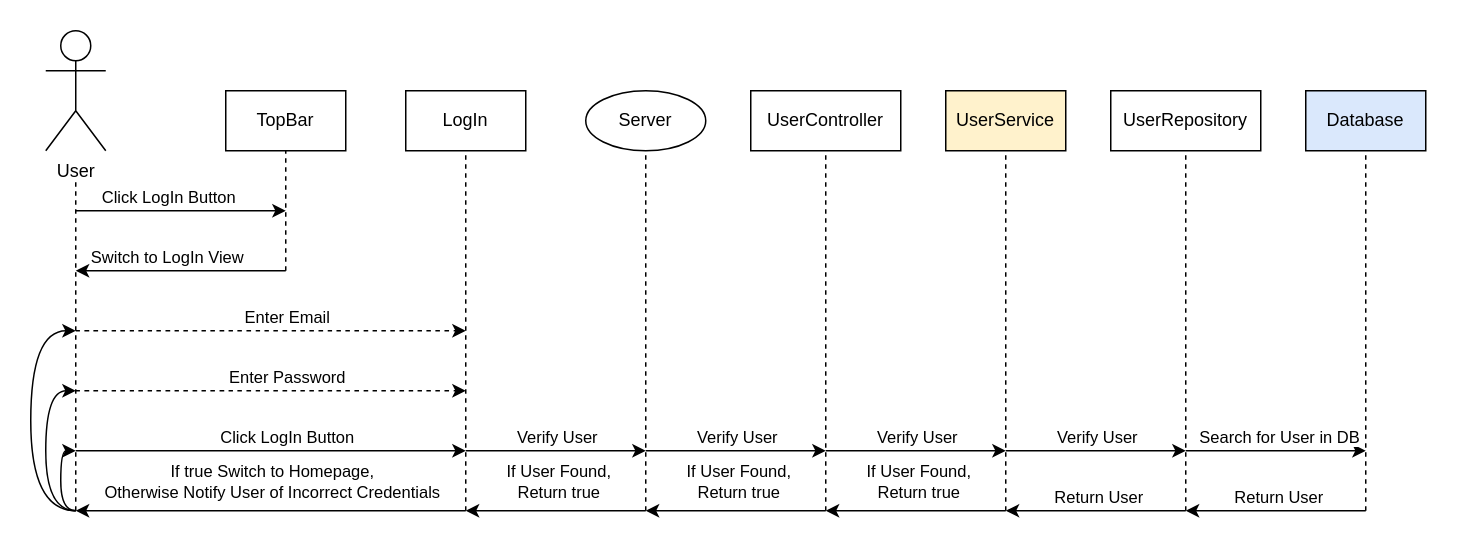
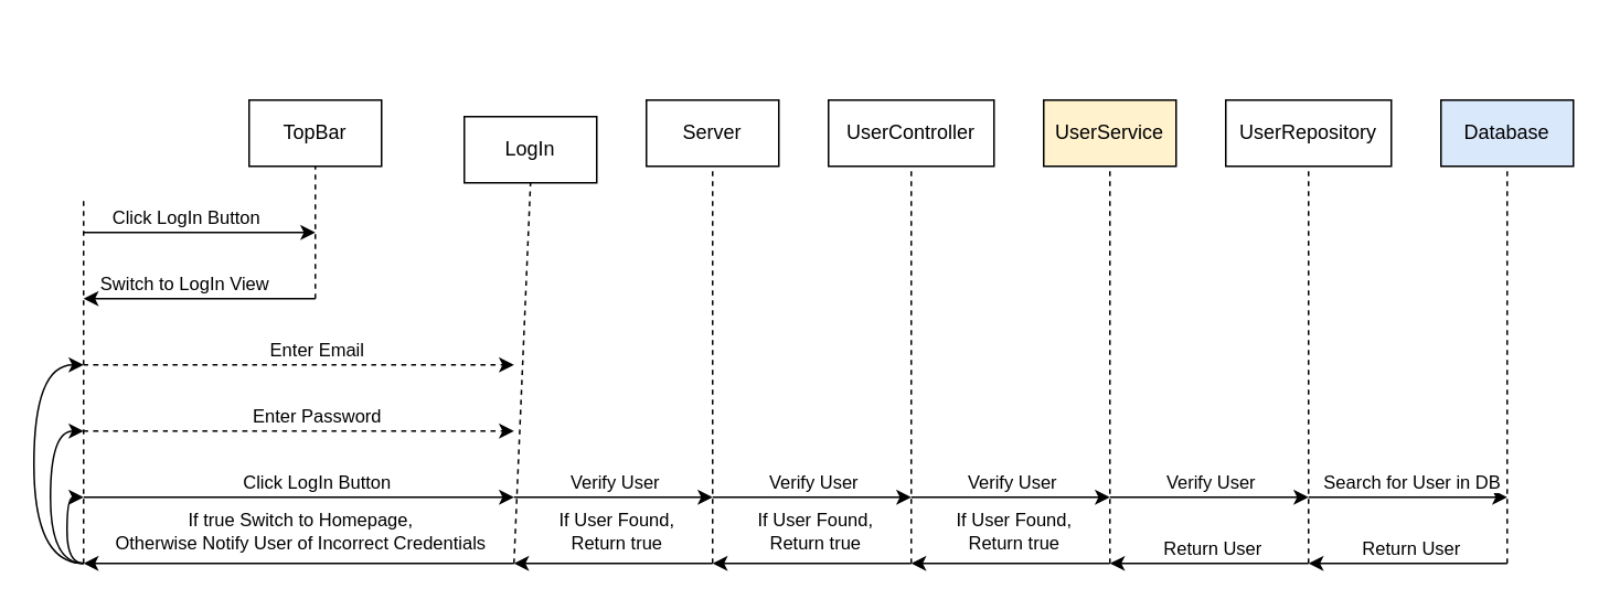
- <mxCell id="2" value="User" style="shape=umlActor;verticalLabelPosition=bottom;verticalAlign=top;html=1;outlineConnect=0;" vertex="1" parent="1"><mxGeometry x="30" y="20" width="40" height="80" as="geometry" /></mxCell>
- <mxCell id="6" value="LogIn" style="rounded=0;whiteSpace=wrap;html=1;" vertex="1" parent="1"><mxGeometry x="270" y="60" width="80" height="40" as="geometry" /></mxCell>
+ <mxCell id="6" value="LogIn" style="rounded=0;whiteSpace=wrap;html=1;" vertex="1" parent="1"><mxGeometry x="280" y="70" width="80" height="40" as="geometry" /></mxCell>
- <mxCell id="8" value="Server" style="ellipse;whiteSpace=wrap;html=1;" vertex="1" parent="1"><mxGeometry x="390" y="60" width="80" height="40" as="geometry" /></mxCell>
+ <mxCell id="8" value="Server" style="rounded=0;whiteSpace=wrap;html=1;" vertex="1" parent="1"><mxGeometry x="390" y="60" width="80" height="40" as="geometry" /></mxCell>
